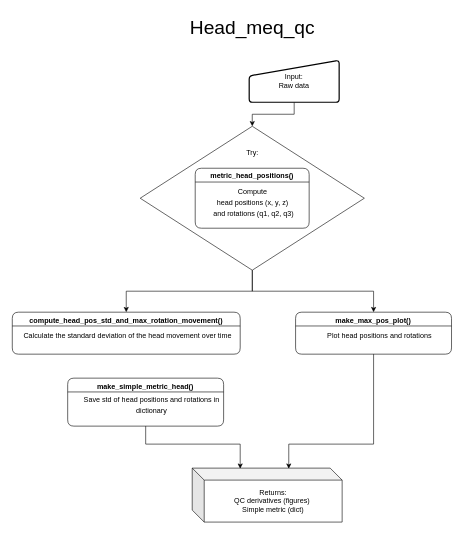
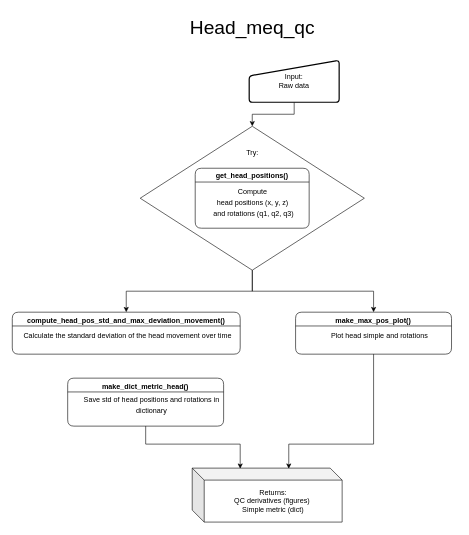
- <mxCell id="21" value="&lt;div style=&quot;font-size: 12px; line-height: 18px;&quot;&gt;metric_head_positions()&lt;/div&gt;" style="swimlane;whiteSpace=wrap;html=1;fontSize=18;container=0;rounded=1;perimeterSpacing=0;fillColor=default;fillStyle=solid;swimlaneLine=1;" parent="19" vertex="1"><mxGeometry width="190" height="100" as="geometry" /></mxCell>
+ <mxCell id="21" value="&lt;div style=&quot;font-size: 12px; line-height: 18px;&quot;&gt;get_head_positions()&lt;/div&gt;" style="swimlane;whiteSpace=wrap;html=1;fontSize=18;container=0;rounded=1;perimeterSpacing=0;fillColor=default;fillStyle=solid;swimlaneLine=1;" parent="19" vertex="1"><mxGeometry width="190" height="100" as="geometry" /></mxCell>
- <mxCell id="9" value="&lt;font style=&quot;font-size: 12px;&quot;&gt;compute_head_pos_std_and_max_rotation_movement()&lt;/font&gt;" style="swimlane;whiteSpace=wrap;html=1;fontSize=18;container=0;rounded=1;perimeterSpacing=0;fillColor=default;fillStyle=solid;swimlaneLine=1;" parent="7" vertex="1"><mxGeometry width="380.0" height="70.0" as="geometry" /></mxCell>
+ <mxCell id="9" value="&lt;font style=&quot;font-size: 12px;&quot;&gt;compute_head_pos_std_and_max_deviation_movement()&lt;/font&gt;" style="swimlane;whiteSpace=wrap;html=1;fontSize=18;container=0;rounded=1;perimeterSpacing=0;fillColor=default;fillStyle=solid;swimlaneLine=1;" parent="7" vertex="1"><mxGeometry width="380.0" height="70.0" as="geometry" /></mxCell>
- <mxCell id="11" value="&lt;div style=&quot;border-color: var(--border-color); line-height: 18px;&quot;&gt;Plot head positions&amp;nbsp;&lt;span style=&quot;&quot;&gt;and rotations&lt;/span&gt;&lt;br&gt;&lt;/div&gt;" style="text;html=1;strokeColor=none;fillColor=default;align=center;verticalAlign=middle;whiteSpace=wrap;rounded=0;fontSize=12;spacingTop=5;spacing=0;spacingBottom=5;spacingLeft=10;spacingRight=5;container=0;" parent="10" vertex="1"><mxGeometry y="8.4" width="260" height="61.6" as="geometry" /></mxCell>
+ <mxCell id="11" value="&lt;div style=&quot;border-color: var(--border-color); line-height: 18px;&quot;&gt;Plot head simple&amp;nbsp;&lt;span style=&quot;&quot;&gt;and rotations&lt;/span&gt;&lt;br&gt;&lt;/div&gt;" style="text;html=1;strokeColor=none;fillColor=default;align=center;verticalAlign=middle;whiteSpace=wrap;rounded=0;fontSize=12;spacingTop=5;spacing=0;spacingBottom=5;spacingLeft=10;spacingRight=5;container=0;" parent="10" vertex="1"><mxGeometry y="8.4" width="260" height="61.6" as="geometry" /></mxCell>
- <mxCell id="15" value="&lt;font style=&quot;font-size: 12px;&quot;&gt;make_simple_metric_head()&lt;/font&gt;" style="swimlane;whiteSpace=wrap;html=1;fontSize=18;container=0;rounded=1;perimeterSpacing=0;fillColor=default;fillStyle=solid;swimlaneLine=1;" parent="13" vertex="1"><mxGeometry x="-7.647" width="260" height="80.0" as="geometry" /></mxCell>
+ <mxCell id="15" value="&lt;font style=&quot;font-size: 12px;&quot;&gt;make_dict_metric_head()&lt;/font&gt;" style="swimlane;whiteSpace=wrap;html=1;fontSize=18;container=0;rounded=1;perimeterSpacing=0;fillColor=default;fillStyle=solid;swimlaneLine=1;" parent="13" vertex="1"><mxGeometry x="-7.647" width="260" height="80.0" as="geometry" /></mxCell>
